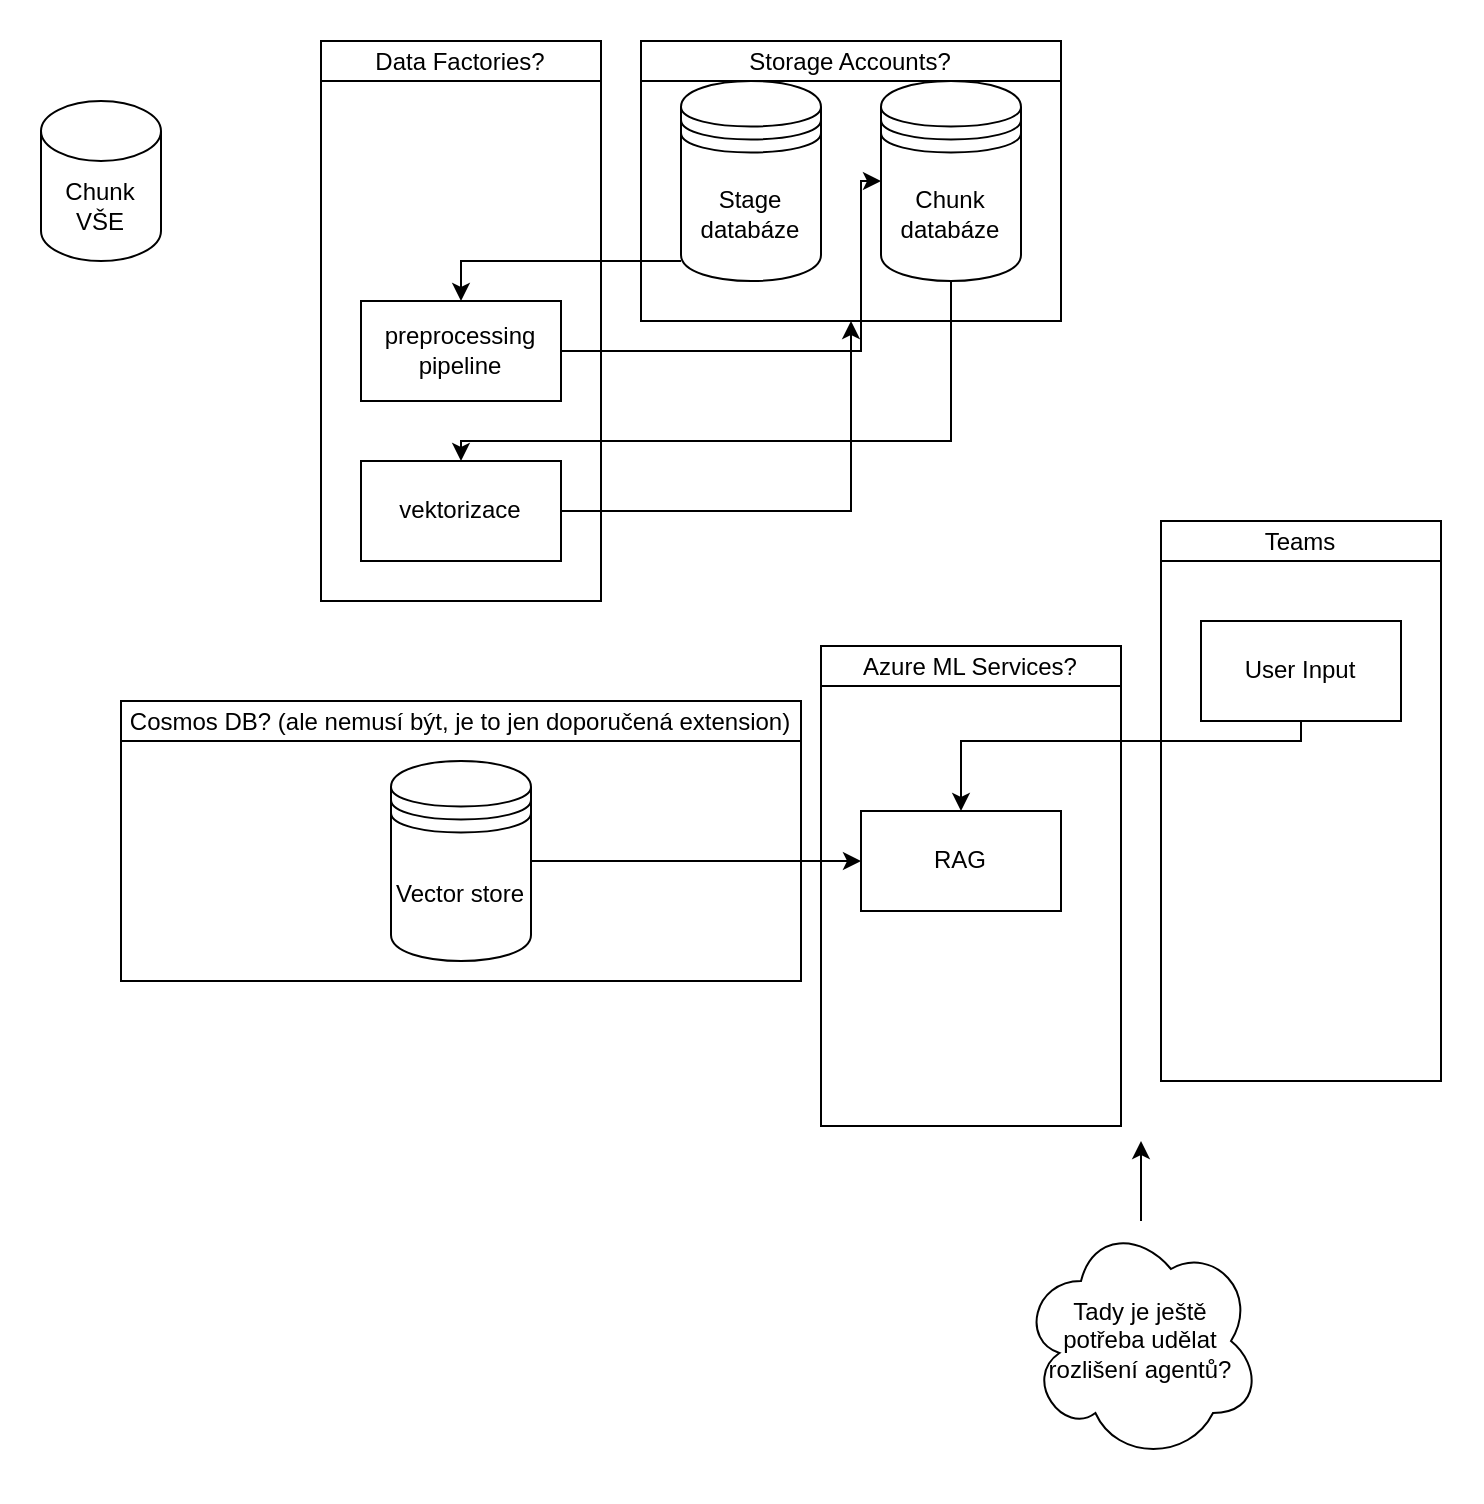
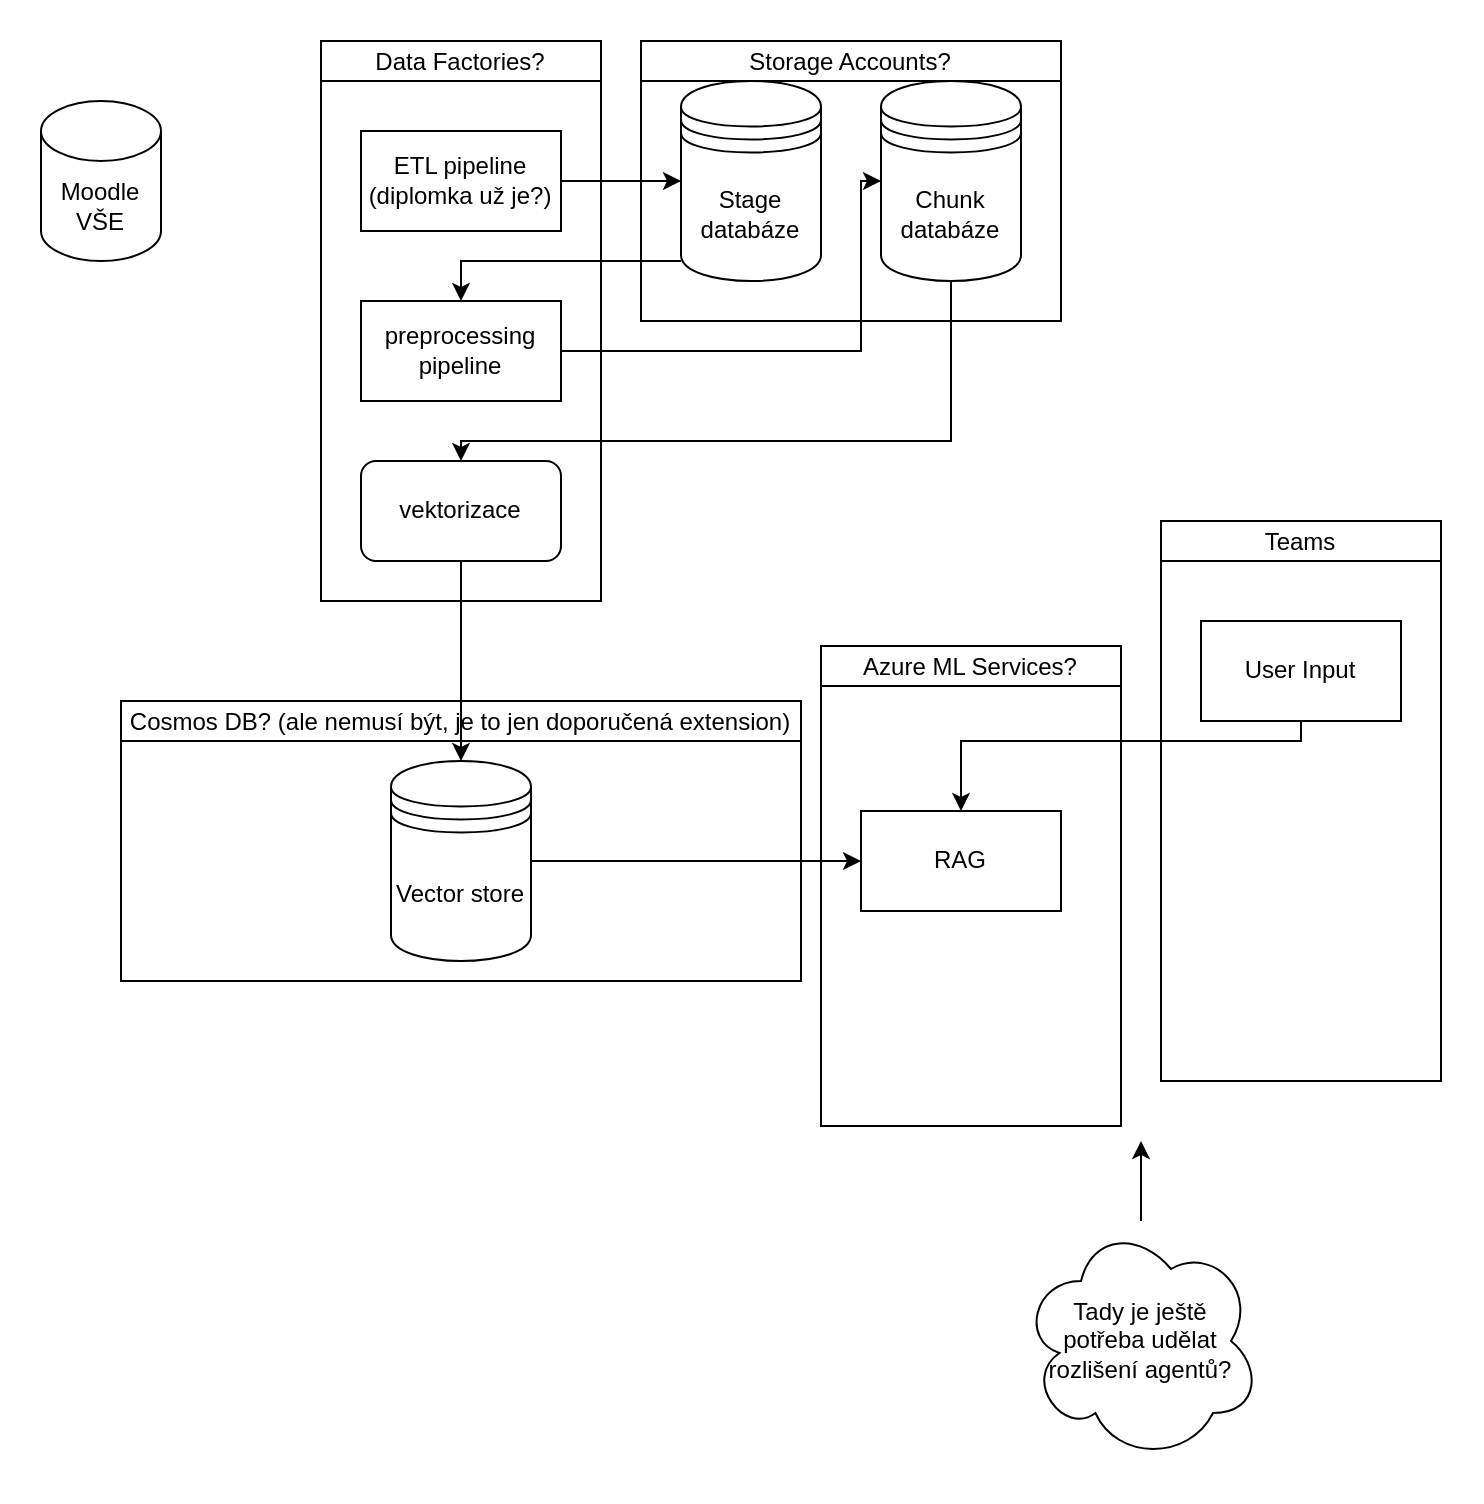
+ <mxCell id="11" value="ETL pipeline&lt;br&gt;(diplomka už je?)" style="html=1;dashed=0;whiteSpace=wrap;" vertex="1" parent="1"><mxGeometry x="180" y="65" width="100" height="50" as="geometry" /></mxCell>
+ <mxCell id="10" style="edgeStyle=orthogonalEdgeStyle;rounded=0;orthogonalLoop=1;jettySize=auto;html=1;" edge="1" parent="1" source="11" target="9"><mxGeometry relative="1" as="geometry" /></mxCell>
- <mxCell id="7" value="Chunk VŠE" style="shape=cylinder3;whiteSpace=wrap;html=1;boundedLbl=1;backgroundOutline=1;size=15;" vertex="1" parent="1"><mxGeometry x="20" y="50" width="60" height="80" as="geometry" /></mxCell>
+ <mxCell id="7" value="Moodle VŠE" style="shape=cylinder3;whiteSpace=wrap;html=1;boundedLbl=1;backgroundOutline=1;size=15;" vertex="1" parent="1"><mxGeometry x="20" y="50" width="60" height="80" as="geometry" /></mxCell>
- <mxCell id="17" value="vektorizace" style="html=1;dashed=0;whiteSpace=wrap;" vertex="1" parent="1"><mxGeometry x="180" y="230" width="100" height="50" as="geometry" /></mxCell>
+ <mxCell id="17" value="vektorizace" style="html=1;dashed=0;whiteSpace=wrap;rounded=1;" vertex="1" parent="1"><mxGeometry x="180" y="230" width="100" height="50" as="geometry" /></mxCell>
- <mxCell id="16" style="edgeStyle=orthogonalEdgeStyle;rounded=0;orthogonalLoop=1;jettySize=auto;html=1;" edge="1" parent="1" source="17" target="5"><mxGeometry relative="1" as="geometry" /></mxCell>
+ <mxCell id="16" style="edgeStyle=orthogonalEdgeStyle;rounded=0;orthogonalLoop=1;jettySize=auto;html=1;" edge="1" parent="1" source="17" target="19"><mxGeometry relative="1" as="geometry" /></mxCell>
